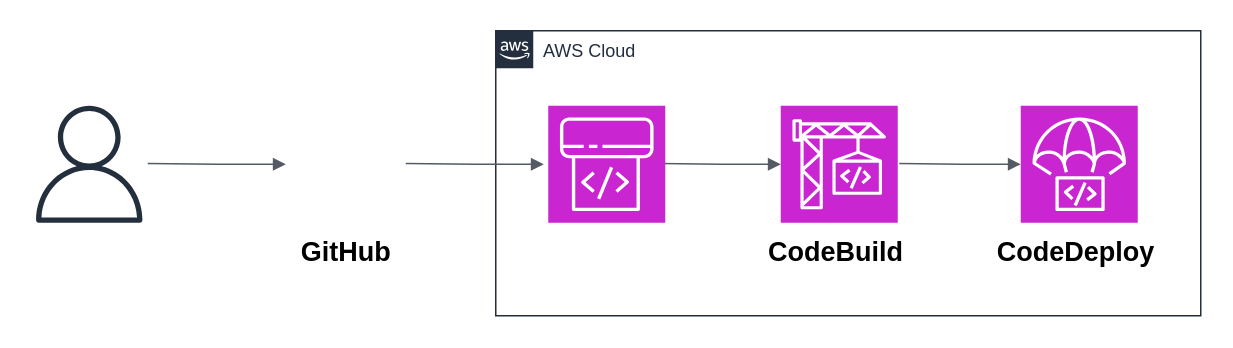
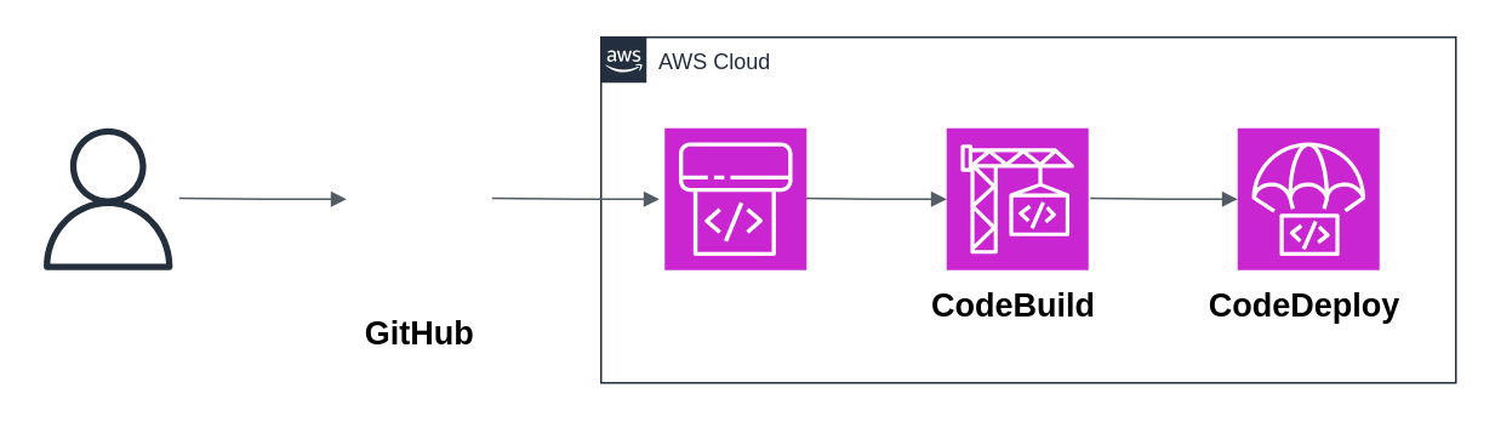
- <mxCell id="13" value="&lt;strong data-end=&quot;274&quot; data-start=&quot;264&quot;&gt;GitHub&lt;/strong&gt;" style="text;strokeColor=none;fillColor=none;html=1;fontSize=18;fontStyle=1;verticalAlign=middle;align=center;" vertex="1" parent="1"><mxGeometry x="180" y="148" width="100" height="40" as="geometry" /></mxCell>
+ <mxCell id="13" value="&lt;strong data-end=&quot;274&quot; data-start=&quot;264&quot;&gt;GitHub&lt;/strong&gt;" style="text;strokeColor=none;fillColor=none;html=1;fontSize=18;fontStyle=1;verticalAlign=middle;align=center;" vertex="1" parent="1"><mxGeometry x="180" y="163" width="100" height="40" as="geometry" /></mxCell>
